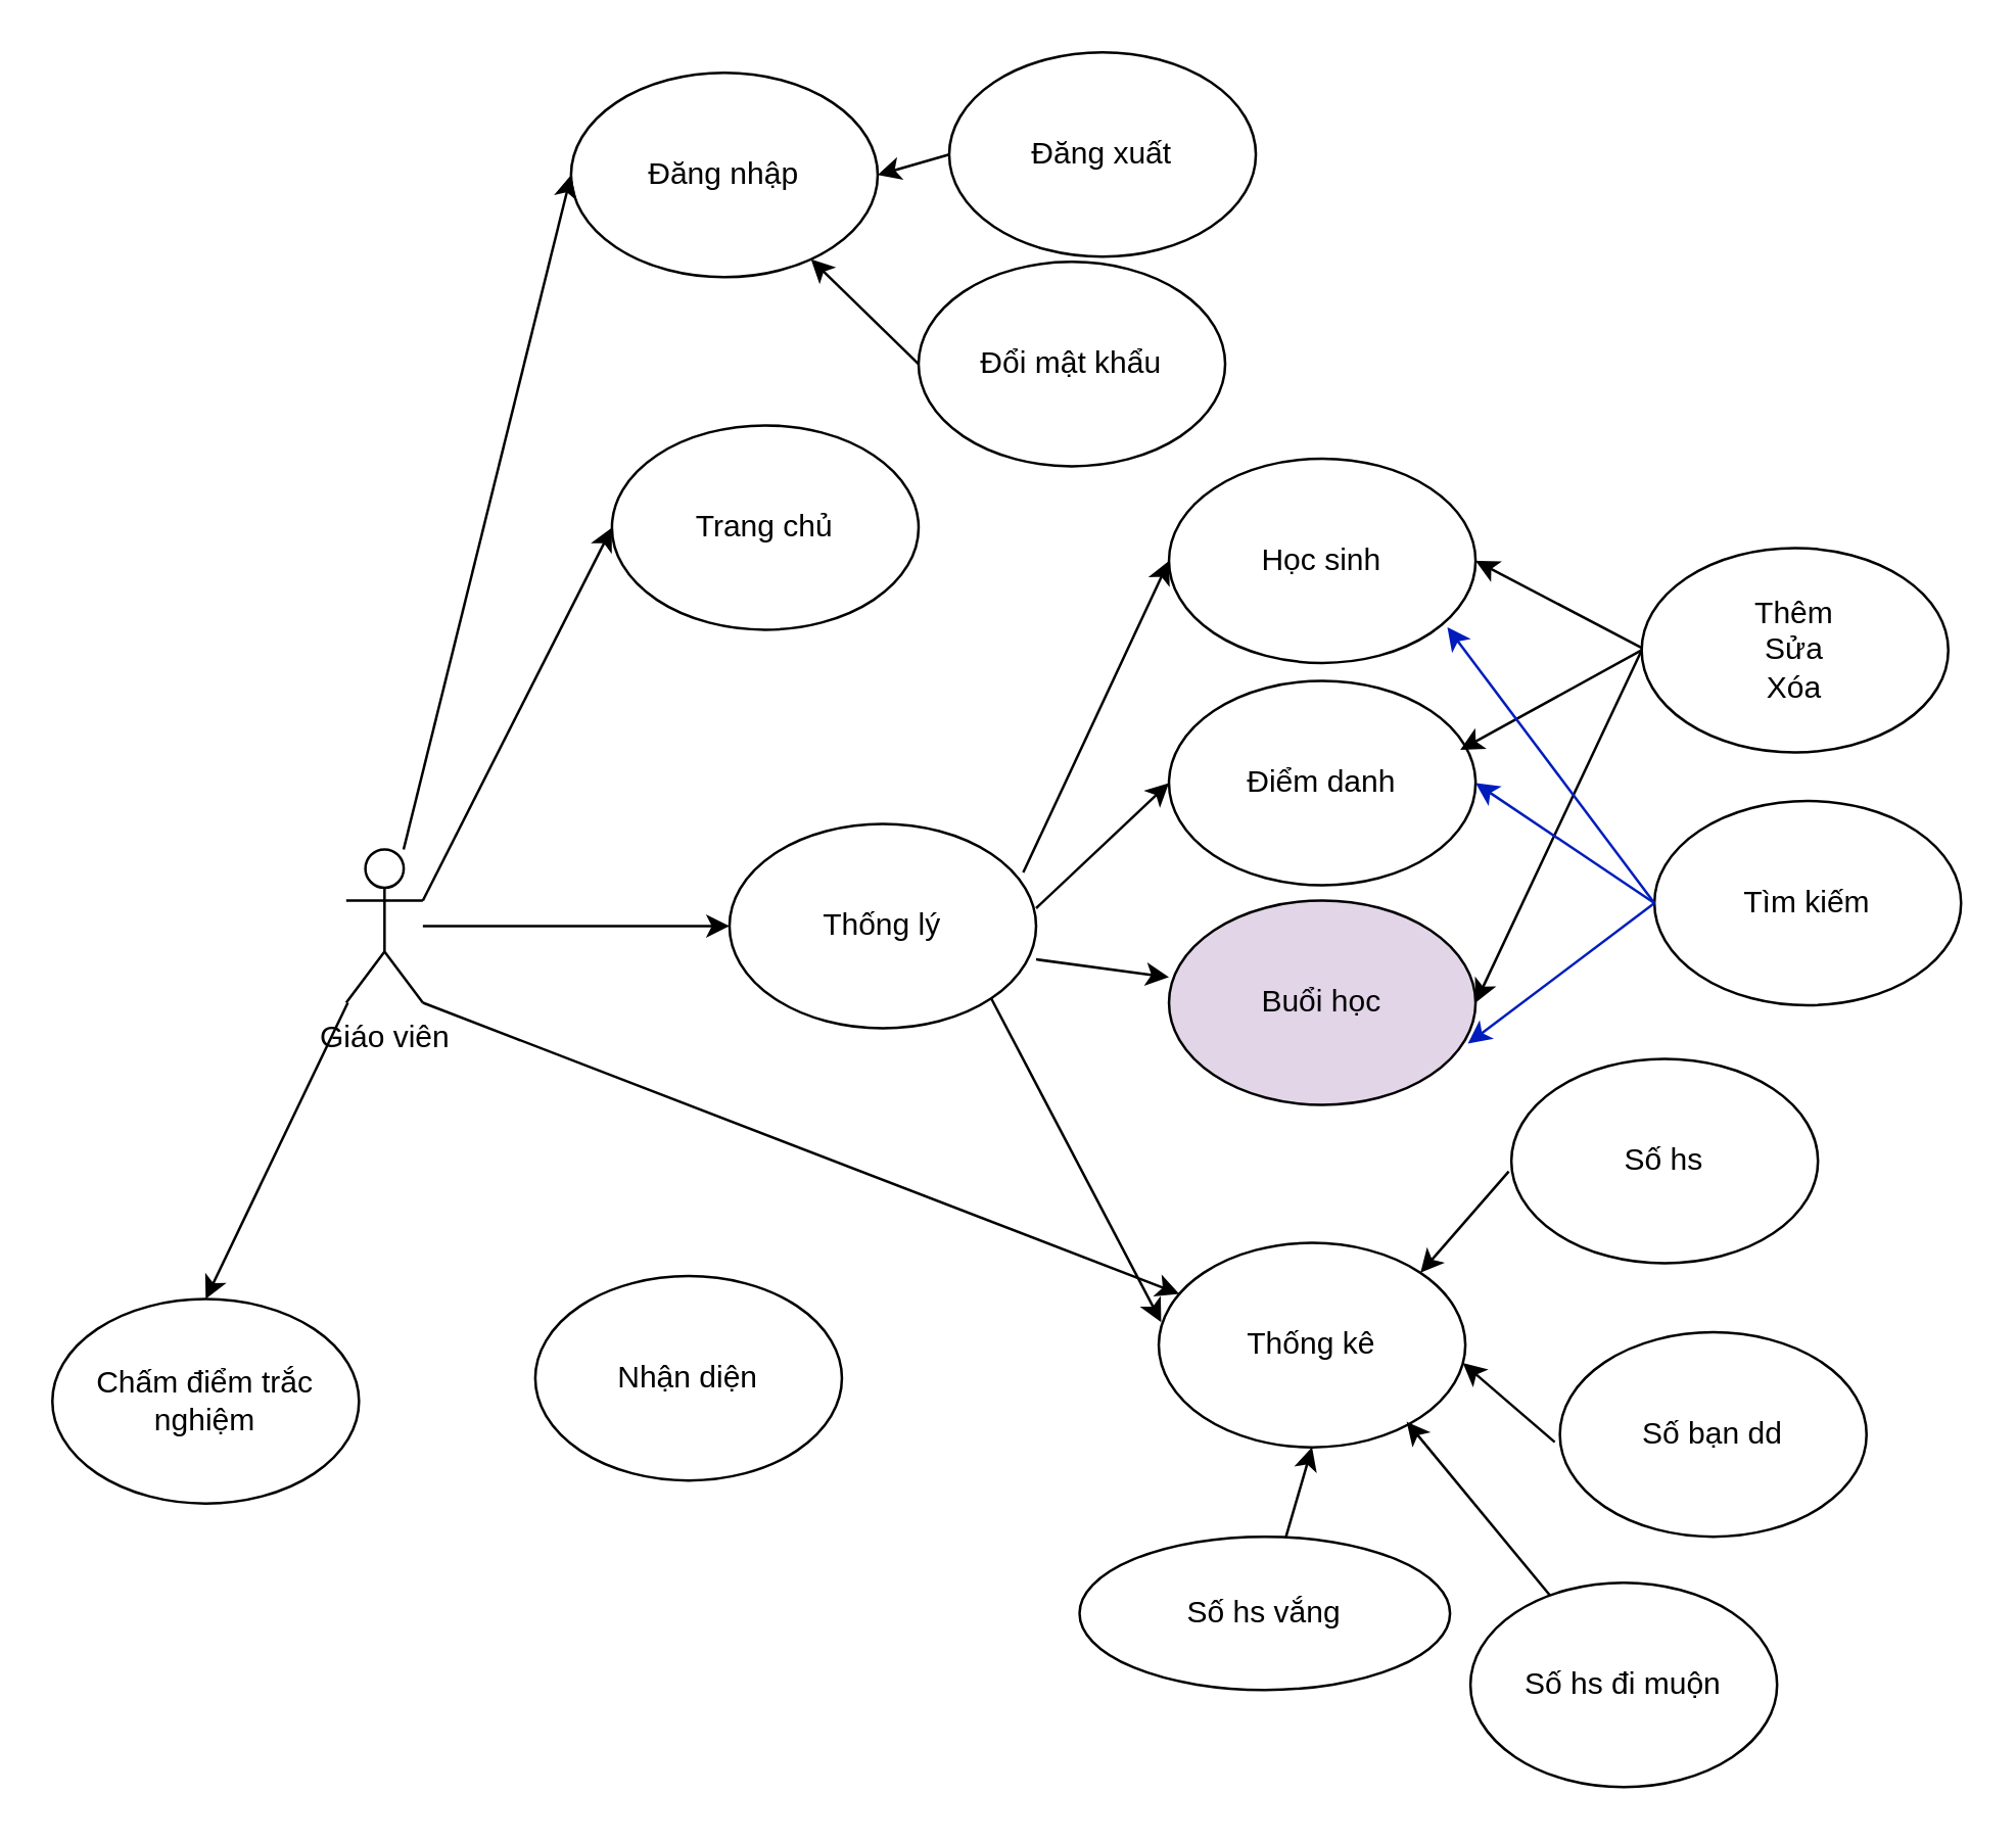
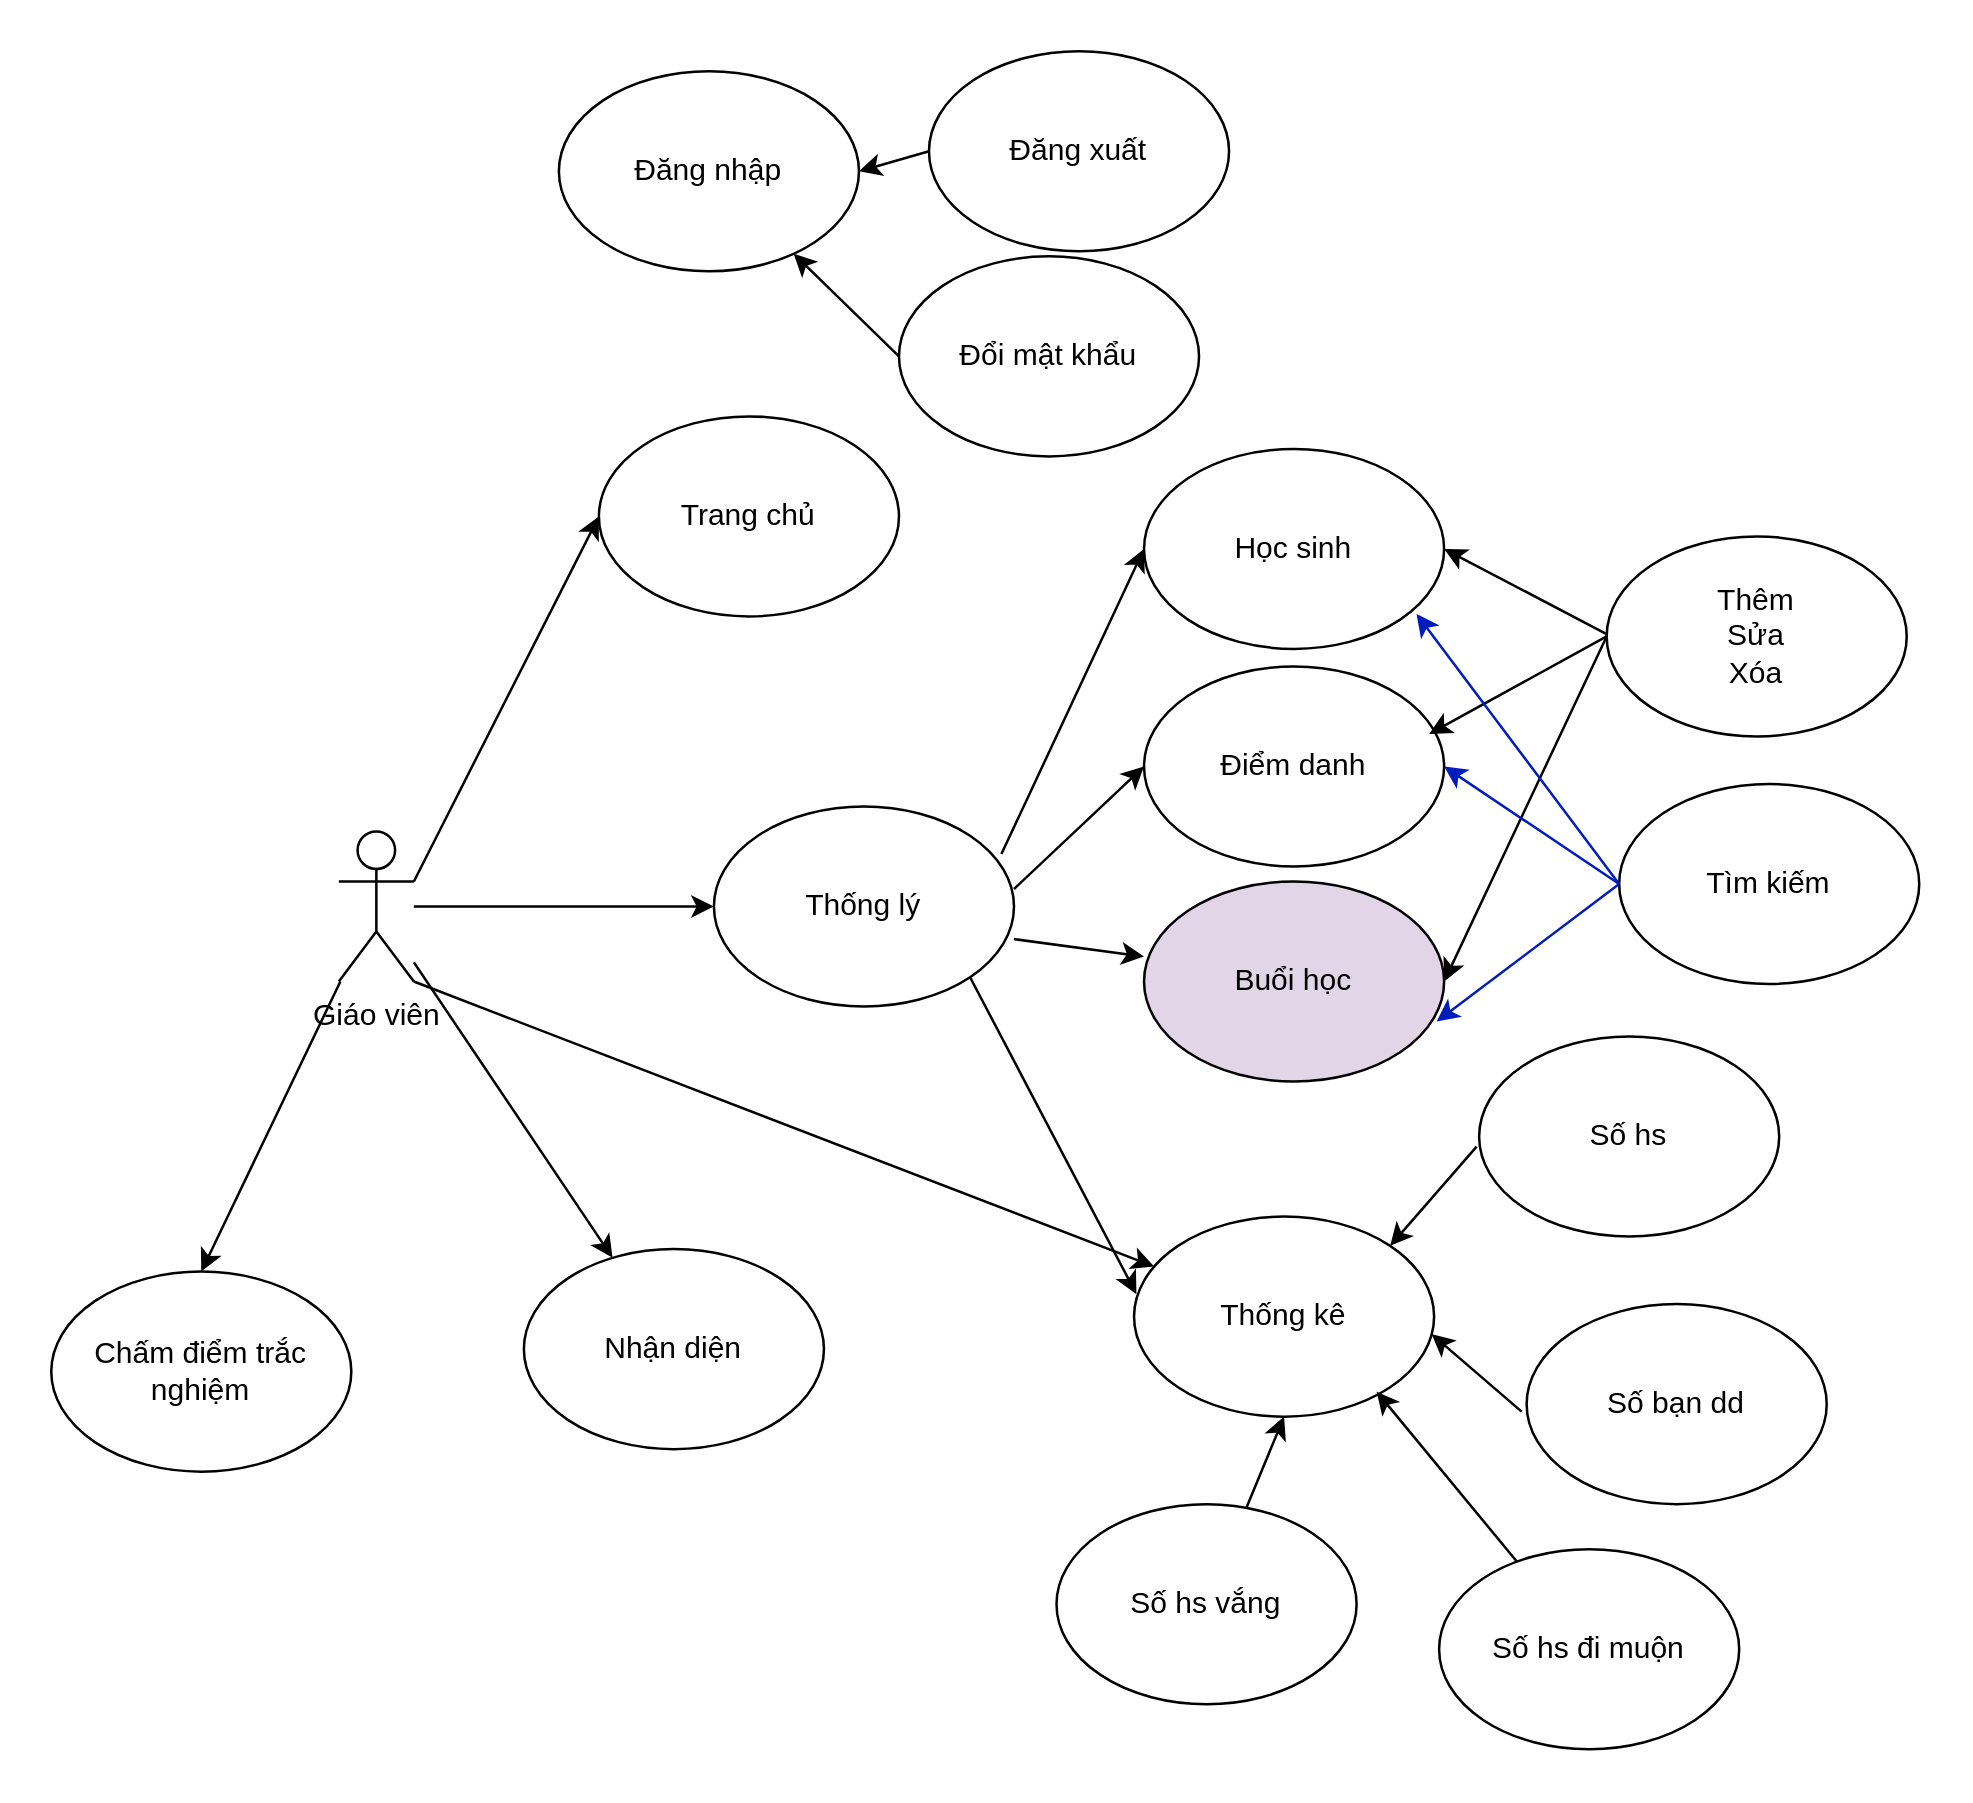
- <mxCell id="10" value="" style="endArrow=classic;html=1;rounded=0;entryX=0;entryY=0.5;entryDx=0;entryDy=0;" edge="1" parent="1" source="2" target="3"><mxGeometry width="50" height="50" relative="1" as="geometry"><mxPoint x="395" y="442" as="sourcePoint" /><mxPoint x="445" y="392" as="targetPoint" /></mxGeometry></mxCell>
+ <mxCell id="10" value="" style="endArrow=classic;html=1;rounded=0;" edge="1" parent="1" source="2" target="6"><mxGeometry width="50" height="50" relative="1" as="geometry"><mxPoint x="395" y="442" as="sourcePoint" /><mxPoint x="445" y="392" as="targetPoint" /></mxGeometry></mxCell>
- <mxCell id="35" value="Số hs vắng" style="ellipse;whiteSpace=wrap;html=1;" vertex="1" parent="1"><mxGeometry x="422" y="601" width="145" height="60" as="geometry" /></mxCell>
+ <mxCell id="35" value="Số hs vắng" style="ellipse;whiteSpace=wrap;html=1;" vertex="1" parent="1"><mxGeometry x="422" y="601" width="120" height="80" as="geometry" /></mxCell>
